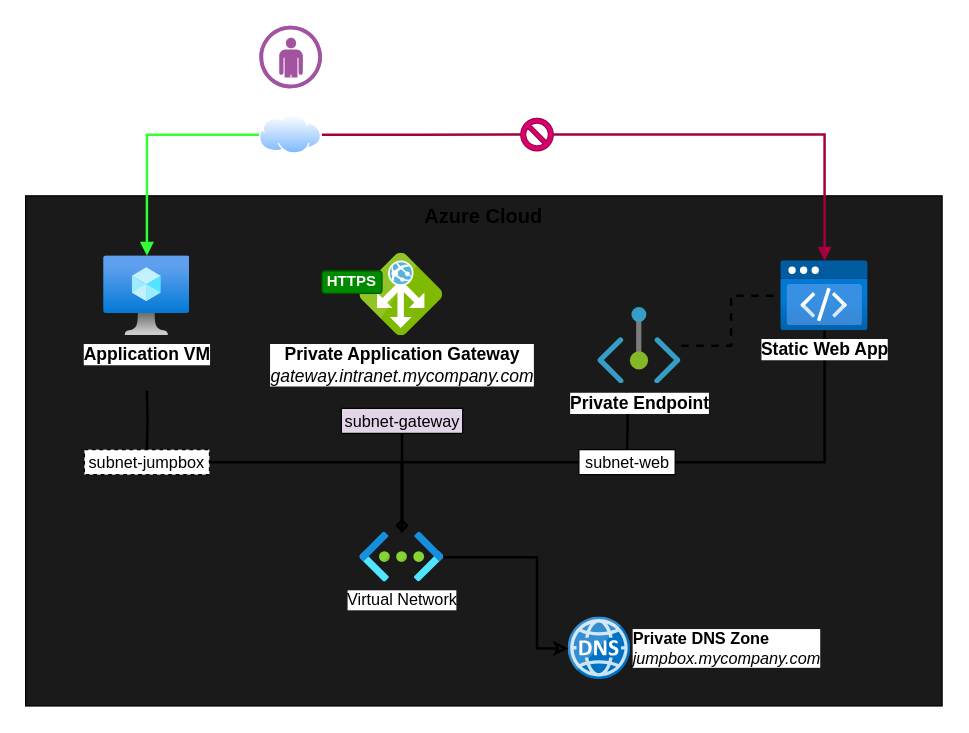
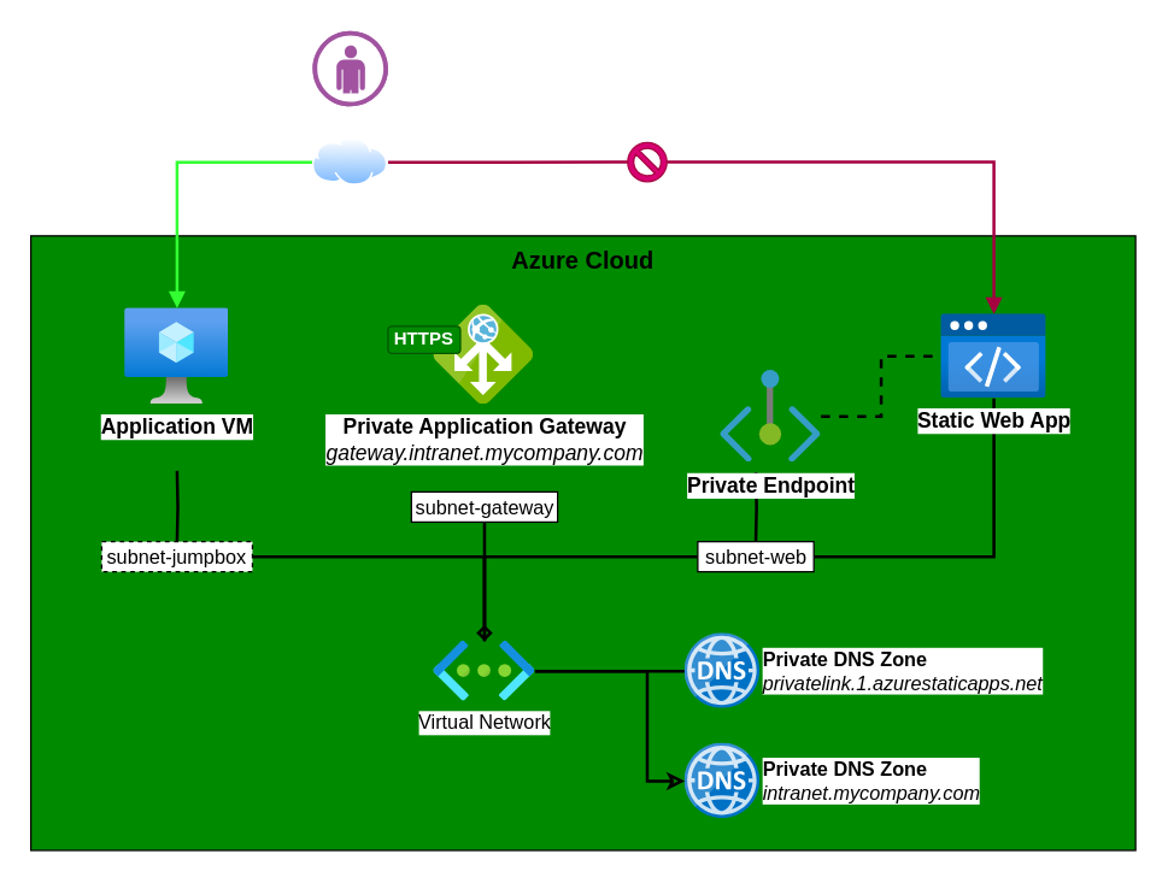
- <mxCell id="22" value="subnet-gateway" style="rounded=0;whiteSpace=wrap;html=1;fontSize=13;fillColor=#e1d5e7;" parent="1" vertex="1"><mxGeometry x="272.5" y="326" width="97" height="20" as="geometry" /></mxCell>
+ <mxCell id="22" value="subnet-gateway" style="rounded=0;whiteSpace=wrap;html=1;fontSize=13;" parent="1" vertex="1"><mxGeometry x="272.5" y="326" width="97" height="20" as="geometry" /></mxCell>
- <mxCell id="2" value="Azure Cloud" style="rounded=0;whiteSpace=wrap;html=1;fillColor=#1A1A1A;verticalAlign=top;fontStyle=1;fontSize=16;" parent="1" vertex="1"><mxGeometry x="20" y="156" width="733" height="408" as="geometry" /></mxCell>
+ <mxCell id="2" value="Azure Cloud" style="rounded=0;whiteSpace=wrap;html=1;fillColor=#008a00;verticalAlign=top;fontStyle=1;fontSize=16;" parent="1" vertex="1"><mxGeometry x="20" y="156" width="733" height="408" as="geometry" /></mxCell>
+ <mxCell id="8" style="edgeStyle=orthogonalEdgeStyle;rounded=0;orthogonalLoop=1;jettySize=auto;html=1;strokeWidth=2;endArrow=none;endFill=0;fontSize=13;" parent="1" source="9" target="10" edge="1"><mxGeometry relative="1" as="geometry" /></mxCell>
+ <mxCell id="10" value="&lt;b&gt;Private DNS Zone&lt;/b&gt;&lt;br style=&quot;font-size: 13px;&quot;&gt;&lt;i&gt;privatelink.1.azurestaticapps.net&lt;/i&gt;" style="sketch=0;aspect=fixed;html=1;points=[];align=left;image;fontSize=13;image=img/lib/mscae/DNS.svg;labelPosition=right;verticalLabelPosition=middle;verticalAlign=middle;" parent="1" vertex="1"><mxGeometry x="454" y="420" width="50" height="50" as="geometry" /></mxCell>
- <mxCell id="24" value="&lt;b&gt;Private DNS Zone&lt;/b&gt;&lt;br style=&quot;font-size: 13px;&quot;&gt;&lt;i&gt;jumpbox.mycompany.com&lt;/i&gt;" style="sketch=0;aspect=fixed;html=1;points=[];align=left;image;fontSize=13;image=img/lib/mscae/DNS.svg;labelPosition=right;verticalLabelPosition=middle;verticalAlign=middle;" parent="1" vertex="1"><mxGeometry x="454" y="493" width="50" height="50" as="geometry" /></mxCell>
+ <mxCell id="24" value="&lt;b&gt;Private DNS Zone&lt;/b&gt;&lt;br style=&quot;font-size: 13px;&quot;&gt;&lt;i&gt;intranet.mycompany.com&lt;/i&gt;" style="sketch=0;aspect=fixed;html=1;points=[];align=left;image;fontSize=13;image=img/lib/mscae/DNS.svg;labelPosition=right;verticalLabelPosition=middle;verticalAlign=middle;" parent="1" vertex="1"><mxGeometry x="454" y="493" width="50" height="50" as="geometry" /></mxCell>
